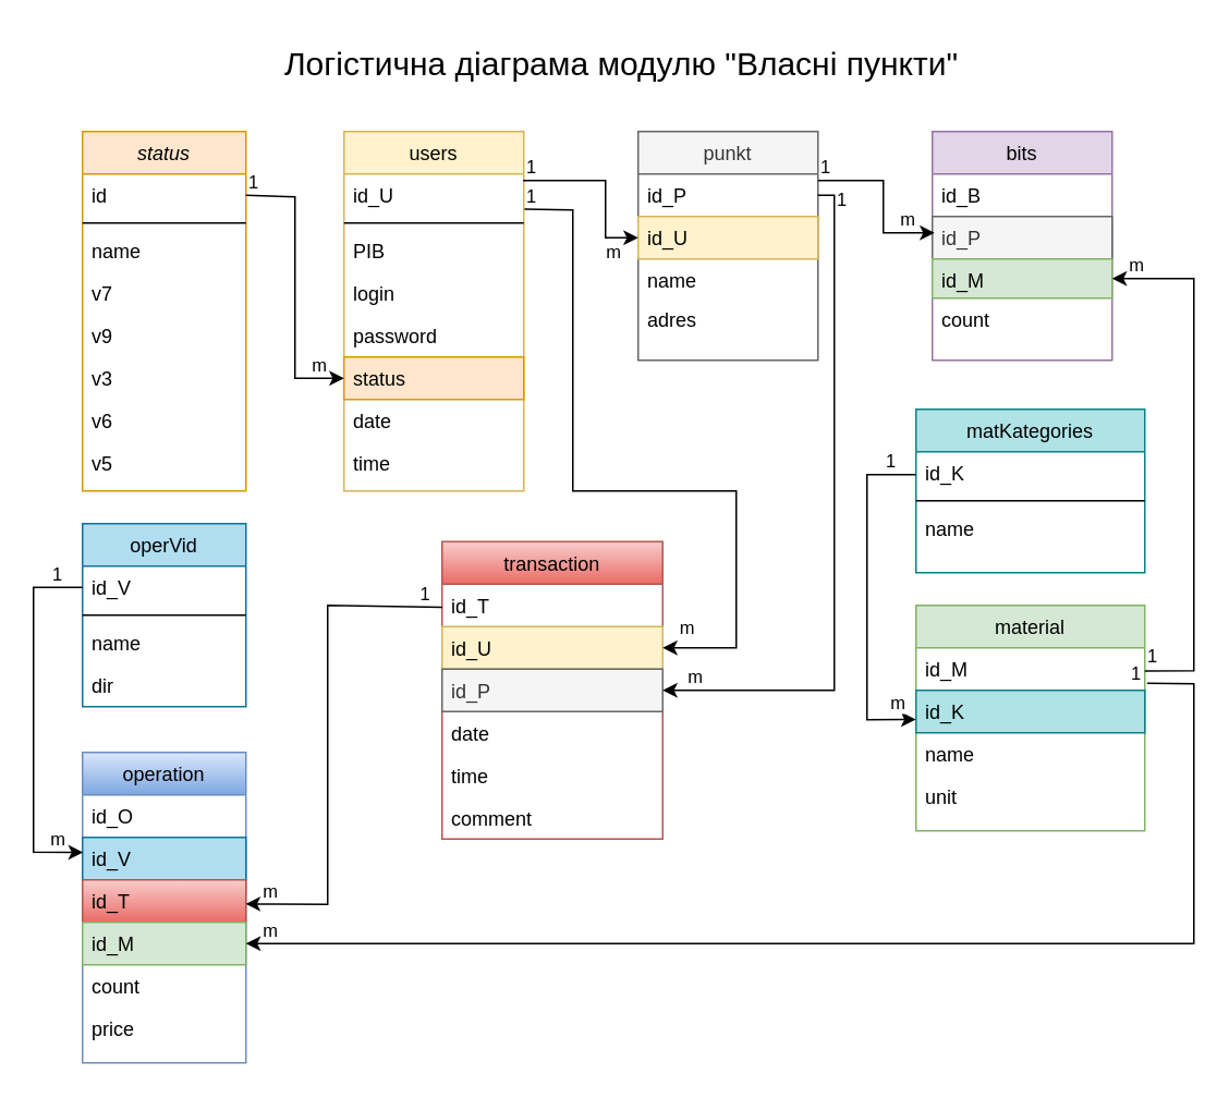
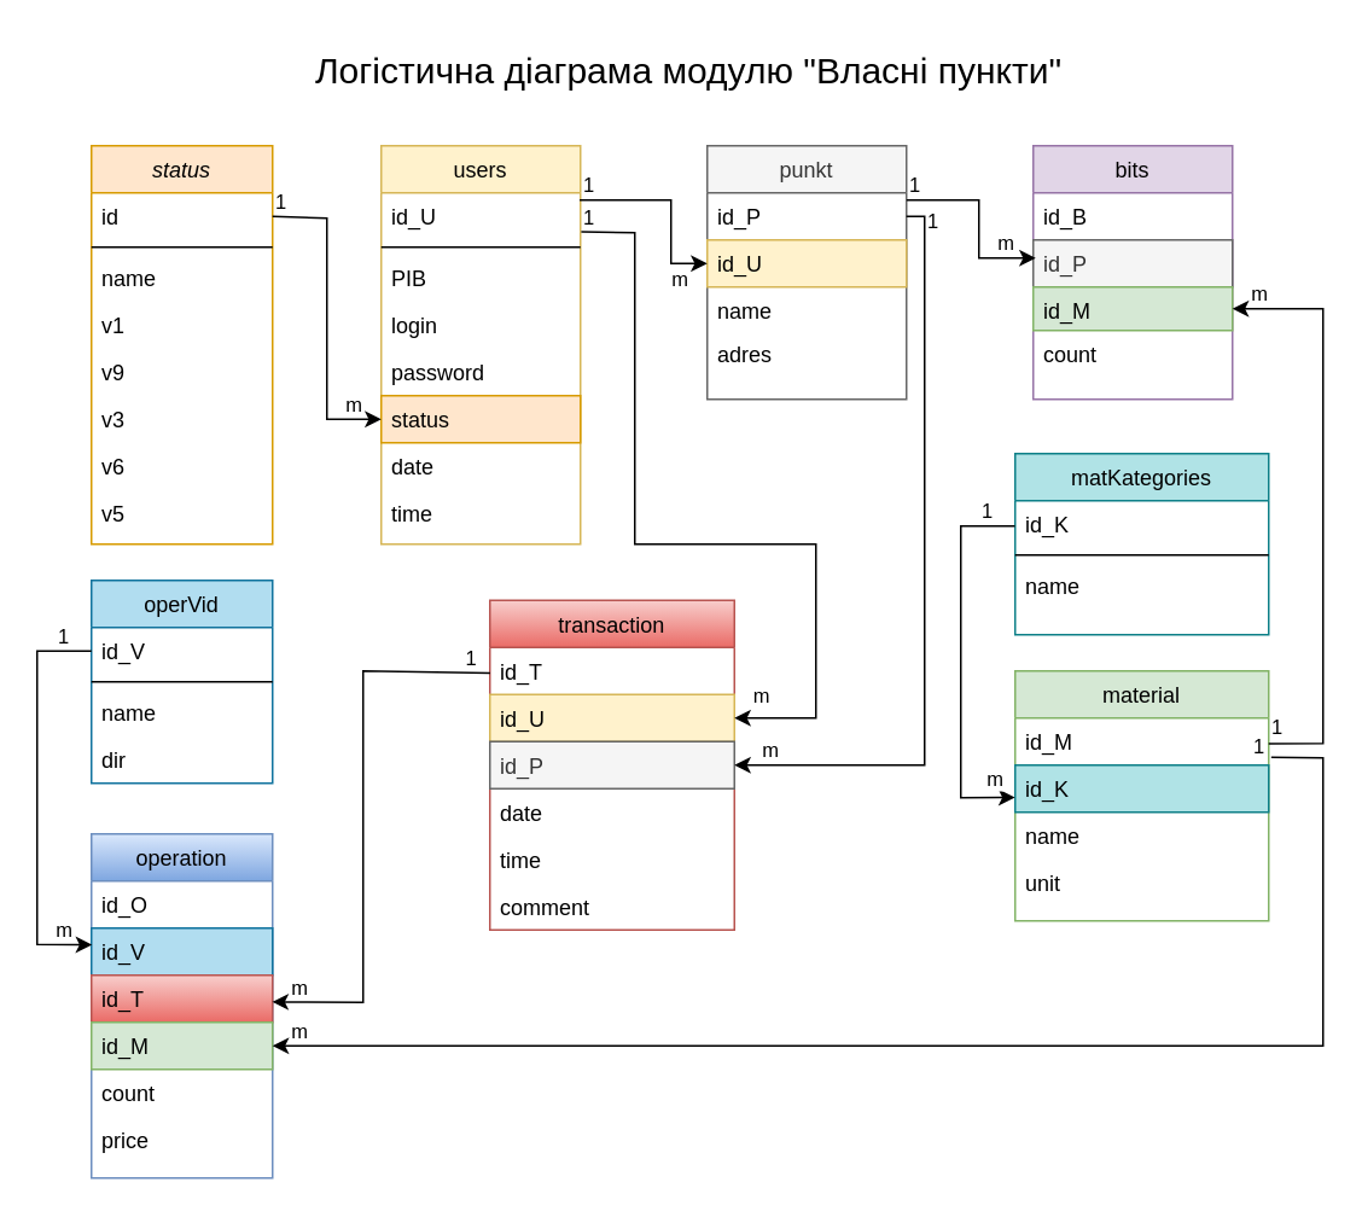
- <mxCell id="6" value="v7" style="text;align=left;verticalAlign=top;spacingLeft=4;spacingRight=4;overflow=hidden;rotatable=0;points=[[0,0.5],[1,0.5]];portConstraint=eastwest;rounded=0;shadow=0;html=0;" parent="2" vertex="1"><mxGeometry y="86" width="100" height="26" as="geometry" /></mxCell>
+ <mxCell id="6" value="v1" style="text;align=left;verticalAlign=top;spacingLeft=4;spacingRight=4;overflow=hidden;rotatable=0;points=[[0,0.5],[1,0.5]];portConstraint=eastwest;rounded=0;shadow=0;html=0;" parent="2" vertex="1"><mxGeometry y="86" width="100" height="26" as="geometry" /></mxCell>
